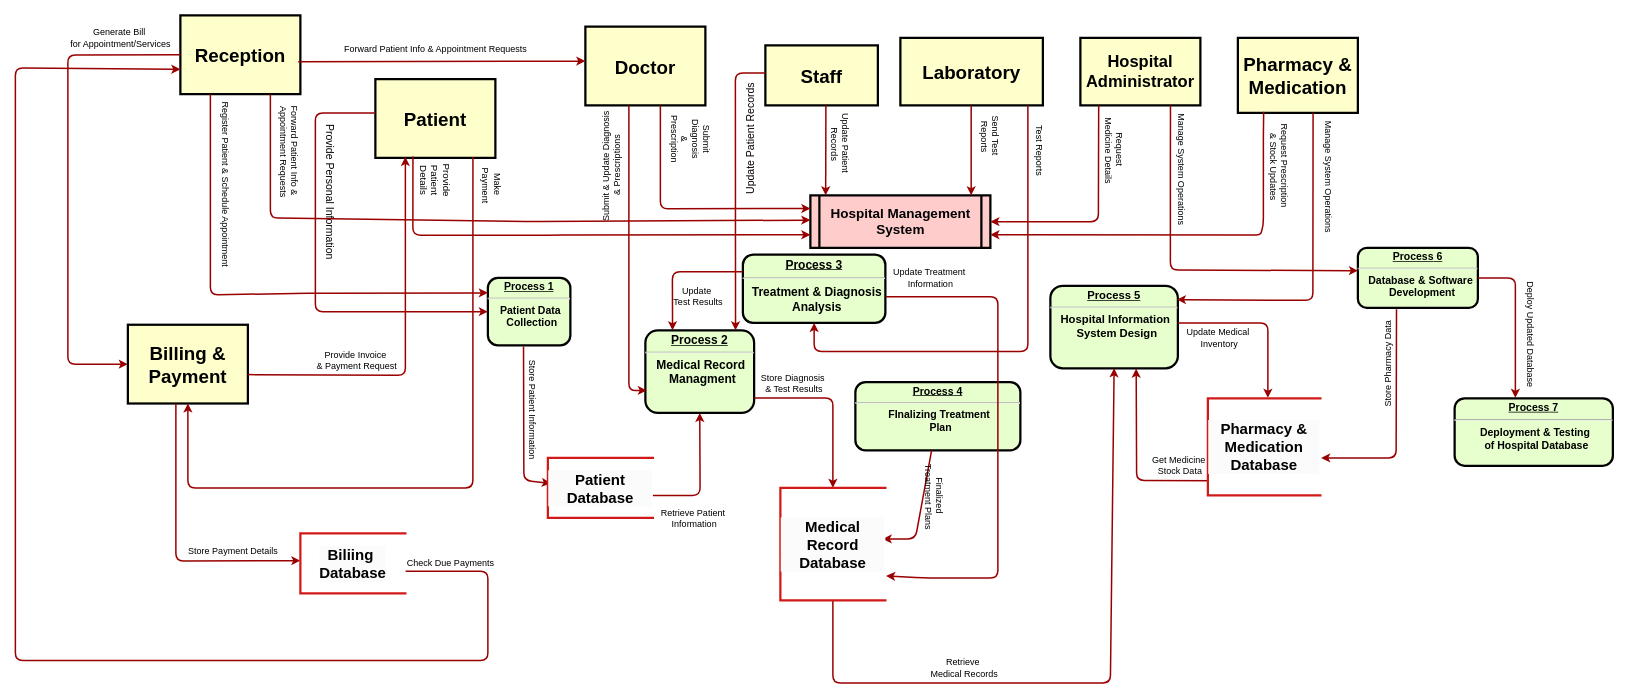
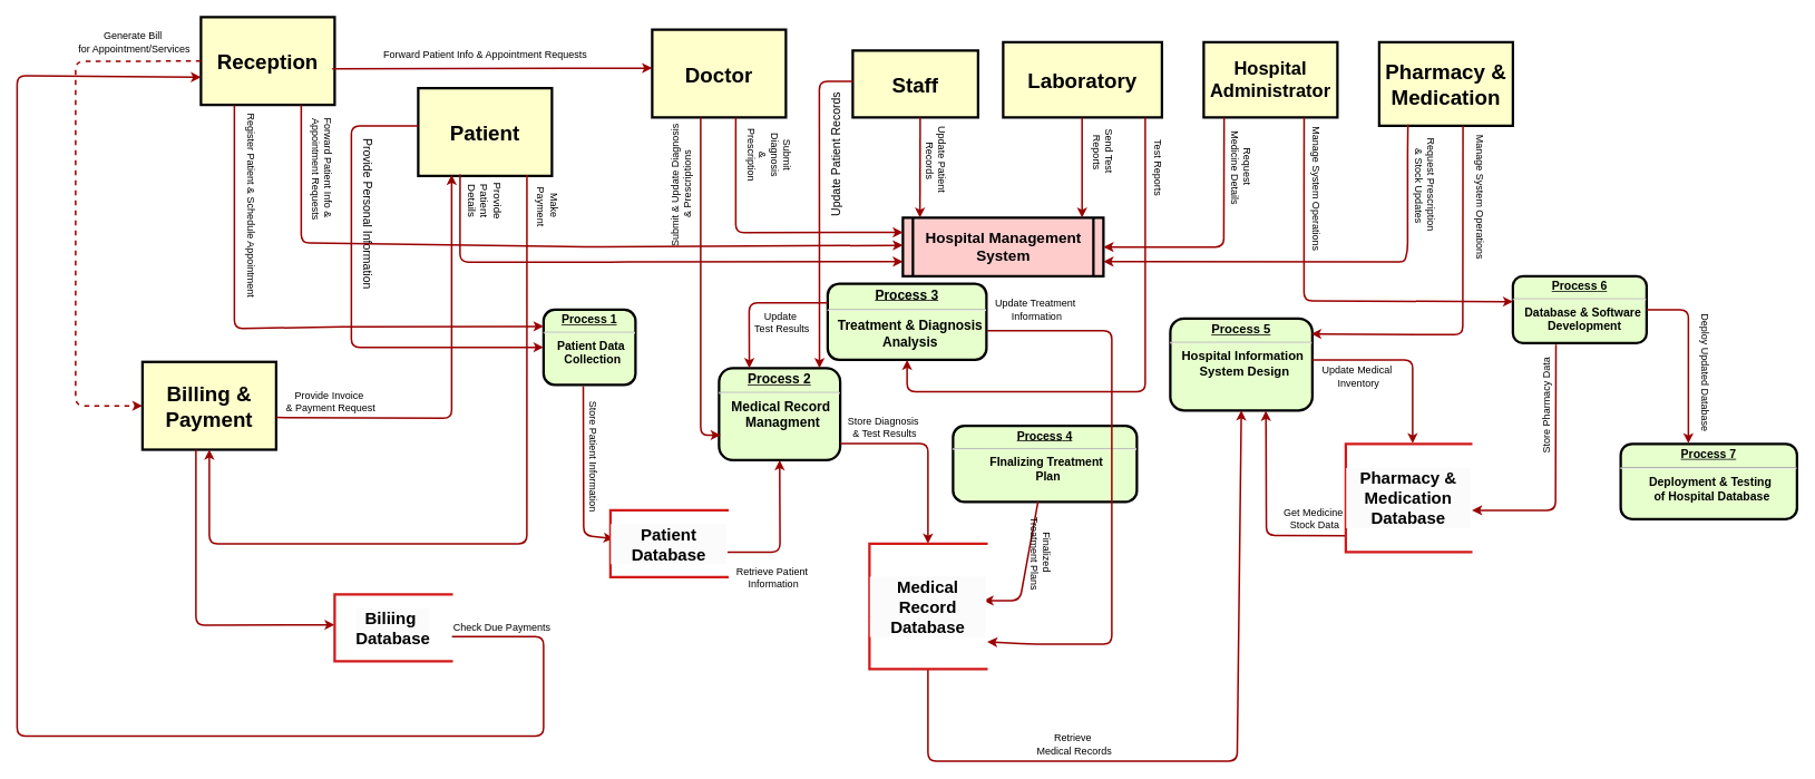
- <mxCell id="68" value="" style="edgeStyle=none;noEdgeStyle=1;strokeColor=#990000;strokeWidth=2;exitX=0;exitY=0.5;exitDx=0;exitDy=0;entryX=0;entryY=0.5;entryDx=0;entryDy=0;" parent="1" source="62" target="69" edge="1"><mxGeometry width="100" height="100" relative="1" as="geometry"><mxPoint x="-10" y="234.29" as="sourcePoint" /><mxPoint x="90" y="490" as="targetPoint" /><Array as="points"><mxPoint x="90" y="73" /><mxPoint x="90" y="485" /></Array></mxGeometry></mxCell>
+ <mxCell id="68" value="" style="edgeStyle=none;noEdgeStyle=1;strokeColor=#990000;strokeWidth=2;exitX=0;exitY=0.5;exitDx=0;exitDy=0;entryX=0;entryY=0.5;entryDx=0;entryDy=0;dashed=1;" parent="1" source="62" target="69" edge="1"><mxGeometry width="100" height="100" relative="1" as="geometry"><mxPoint x="-10" y="234.29" as="sourcePoint" /><mxPoint x="90" y="490" as="targetPoint" /><Array as="points"><mxPoint x="90" y="73" /><mxPoint x="90" y="485" /></Array></mxGeometry></mxCell>
- <mxCell id="61" value="Update&amp;nbsp;&lt;div&gt;Test Results&lt;/div&gt;" style="text;html=1;align=center;verticalAlign=middle;resizable=0;points=[];autosize=1;strokeColor=none;fillColor=none;" parent="1" vertex="1"><mxGeometry x="885" y="374.5" width="90" height="40" as="geometry" /></mxCell>
+ <mxCell id="61" value="Update&amp;nbsp;&lt;div&gt;Test Results&lt;/div&gt;" style="text;html=1;align=center;verticalAlign=middle;resizable=0;points=[];autosize=1;strokeColor=none;fillColor=none;" parent="1" vertex="1"><mxGeometry x="890" y="364.5" width="90" height="40" as="geometry" /></mxCell>
- <mxCell id="73" value="Provide Invoice&amp;nbsp;&lt;div&gt;&amp;amp; Payment Request&lt;/div&gt;" style="text;html=1;align=center;verticalAlign=middle;resizable=0;points=[];autosize=1;strokeColor=none;fillColor=none;" parent="1" vertex="1"><mxGeometry x="410" y="460" width="130" height="40" as="geometry" /></mxCell>
+ <mxCell id="73" value="Provide Invoice&amp;nbsp;&lt;div&gt;&amp;amp; Payment Request&lt;/div&gt;" style="text;html=1;align=center;verticalAlign=middle;resizable=0;points=[];autosize=1;strokeColor=none;fillColor=none;" parent="1" vertex="1"><mxGeometry x="330" y="460" width="130" height="40" as="geometry" /></mxCell>
- <mxCell id="76" value="Store Payment Details" style="text;html=1;align=center;verticalAlign=middle;resizable=0;points=[];autosize=1;strokeColor=none;fillColor=none;" parent="1" vertex="1"><mxGeometry x="240" y="720" width="140" height="30" as="geometry" /></mxCell>
